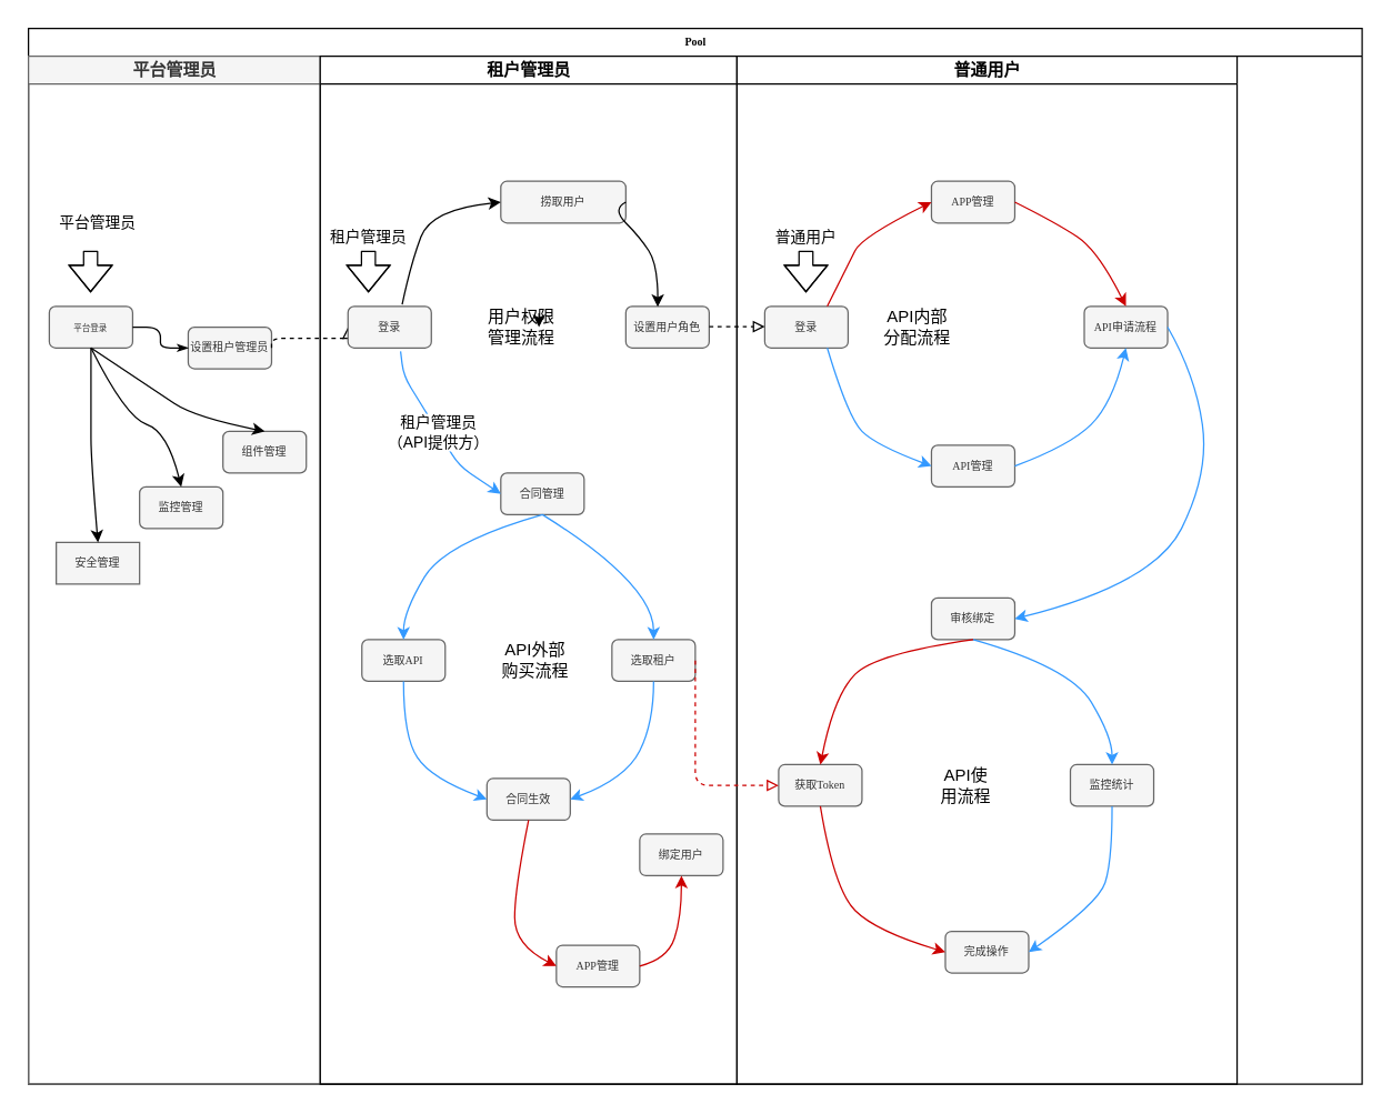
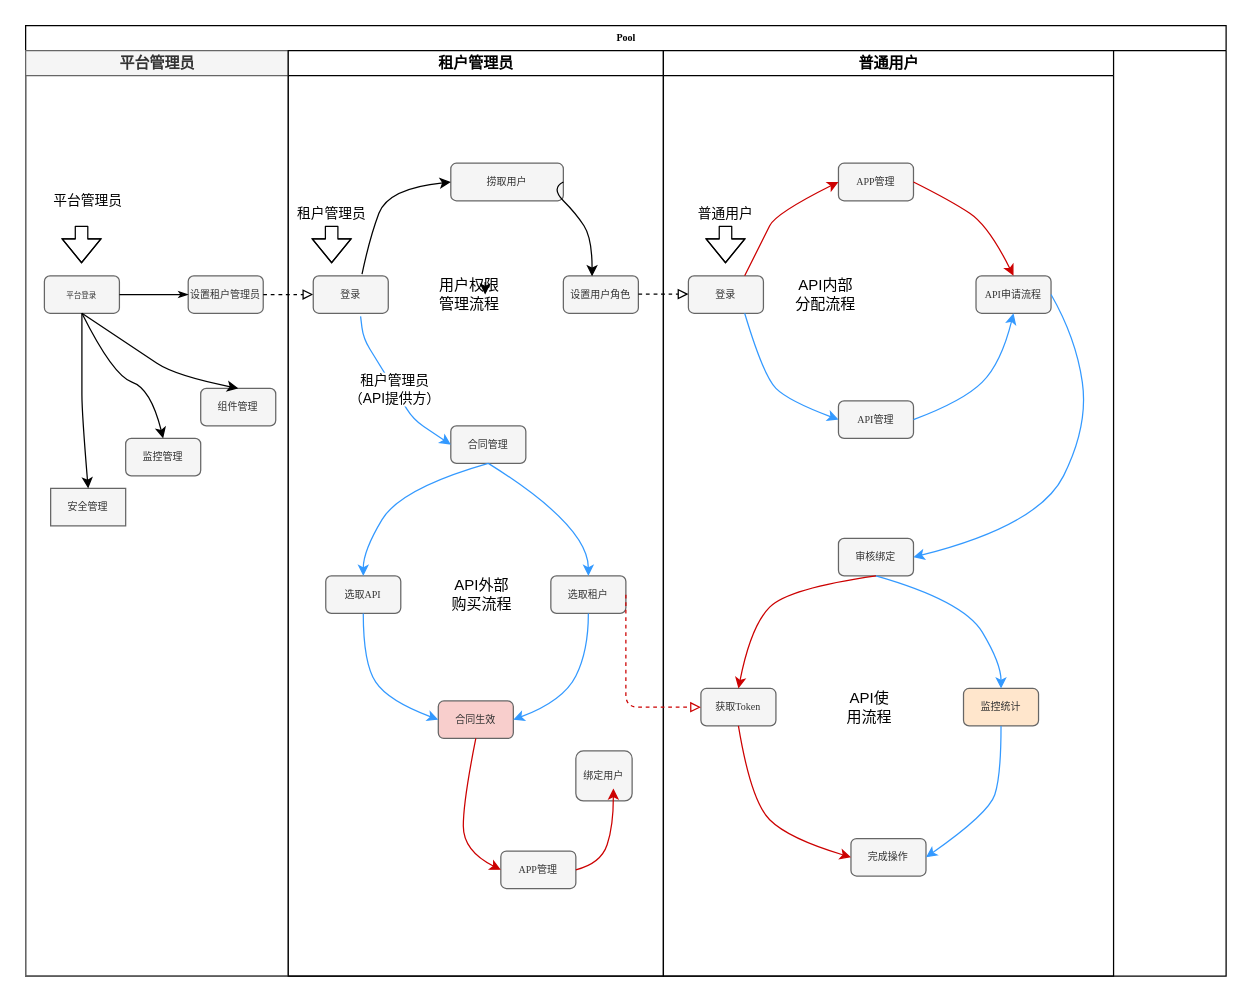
- <mxCell id="7" value="设置租户管理员" style="rounded=1;whiteSpace=wrap;html=1;shadow=0;labelBackgroundColor=none;strokeWidth=1;fontFamily=Verdana;fontSize=8;align=center;fillColor=#f5f5f5;strokeColor=#666666;fontColor=#333333;" parent="3" vertex="1"><mxGeometry x="115" y="195" width="60" height="30" as="geometry" /></mxCell>
+ <mxCell id="7" value="设置租户管理员" style="rounded=1;whiteSpace=wrap;html=1;shadow=0;labelBackgroundColor=none;strokeWidth=1;fontFamily=Verdana;fontSize=8;align=center;fillColor=#f5f5f5;strokeColor=#666666;fontColor=#333333;" parent="3" vertex="1"><mxGeometry x="130" y="180" width="60" height="30" as="geometry" /></mxCell>
- <mxCell id="55" value="监控统计" style="rounded=1;whiteSpace=wrap;html=1;shadow=0;labelBackgroundColor=none;strokeWidth=1;fontFamily=Verdana;fontSize=8;align=center;fillColor=#f5f5f5;strokeColor=#666666;fontColor=#333333;" vertex="1" parent="41"><mxGeometry x="240" y="510" width="60" height="30" as="geometry" /></mxCell>
+ <mxCell id="55" value="监控统计" style="rounded=1;whiteSpace=wrap;html=1;shadow=0;labelBackgroundColor=none;strokeWidth=1;fontFamily=Verdana;fontSize=8;align=center;fillColor=#ffe6cc;strokeColor=#666666;fontColor=#333333;" vertex="1" parent="41"><mxGeometry x="240" y="510" width="60" height="30" as="geometry" /></mxCell>
- <mxCell id="31" value="合同生效" style="rounded=1;whiteSpace=wrap;html=1;shadow=0;labelBackgroundColor=none;strokeWidth=1;fontFamily=Verdana;fontSize=8;align=center;fillColor=#f5f5f5;strokeColor=#666666;fontColor=#333333;" vertex="1" parent="16"><mxGeometry x="120" y="520" width="60" height="30" as="geometry" /></mxCell>
+ <mxCell id="31" value="合同生效" style="rounded=1;whiteSpace=wrap;html=1;shadow=0;labelBackgroundColor=none;strokeWidth=1;fontFamily=Verdana;fontSize=8;align=center;fillColor=#f8cecc;strokeColor=#666666;fontColor=#333333;" vertex="1" parent="16"><mxGeometry x="120" y="520" width="60" height="30" as="geometry" /></mxCell>
- <mxCell id="36" value="绑定用户" style="rounded=1;whiteSpace=wrap;html=1;shadow=0;labelBackgroundColor=none;strokeWidth=1;fontFamily=Verdana;fontSize=8;align=center;fillColor=#f5f5f5;strokeColor=#666666;fontColor=#333333;" vertex="1" parent="16"><mxGeometry x="230" y="560" width="60" height="30" as="geometry" /></mxCell>
+ <mxCell id="36" value="绑定用户" style="rounded=1;whiteSpace=wrap;html=1;shadow=0;labelBackgroundColor=none;strokeWidth=1;fontFamily=Verdana;fontSize=8;align=center;fillColor=#f5f5f5;strokeColor=#666666;fontColor=#333333;" vertex="1" parent="16"><mxGeometry x="230" y="560" width="45" height="40" as="geometry" /></mxCell>
